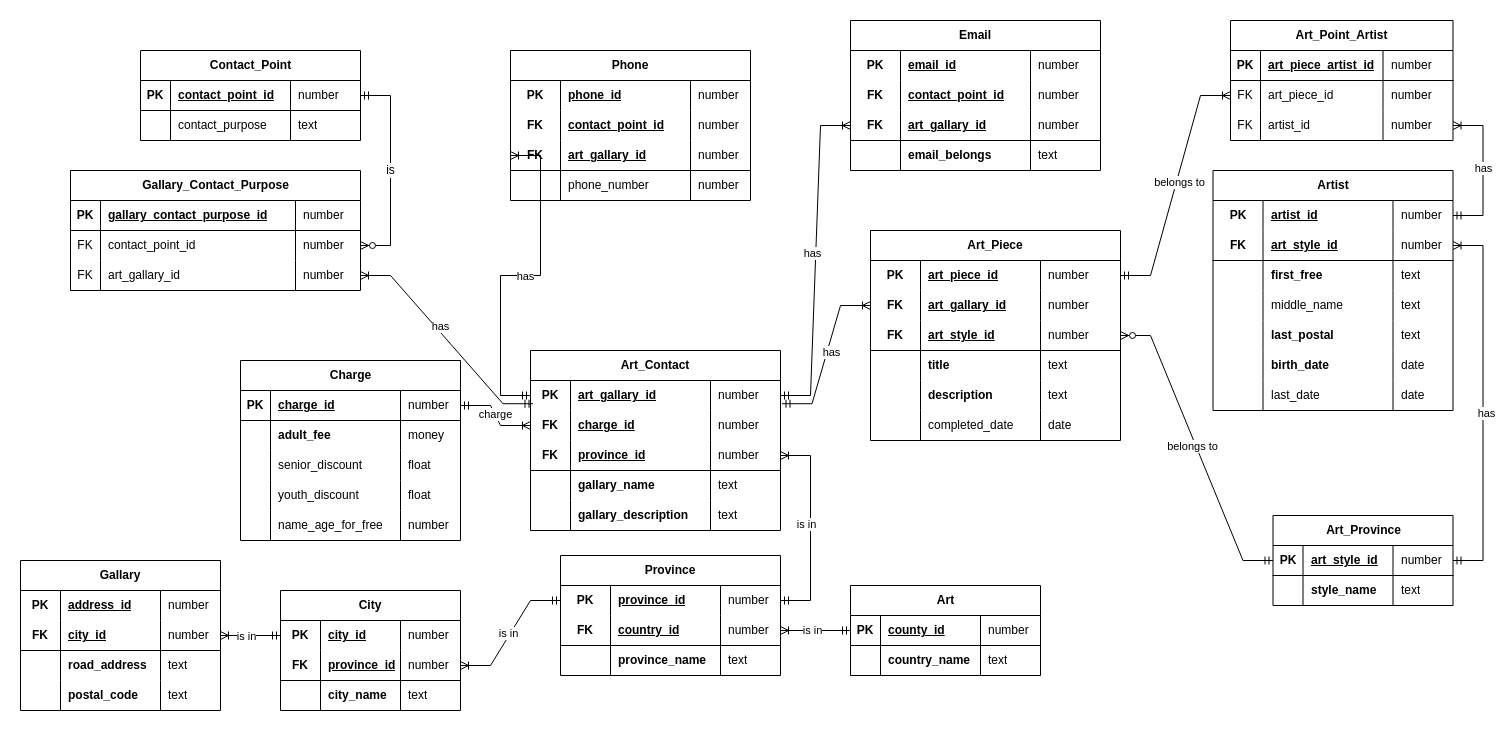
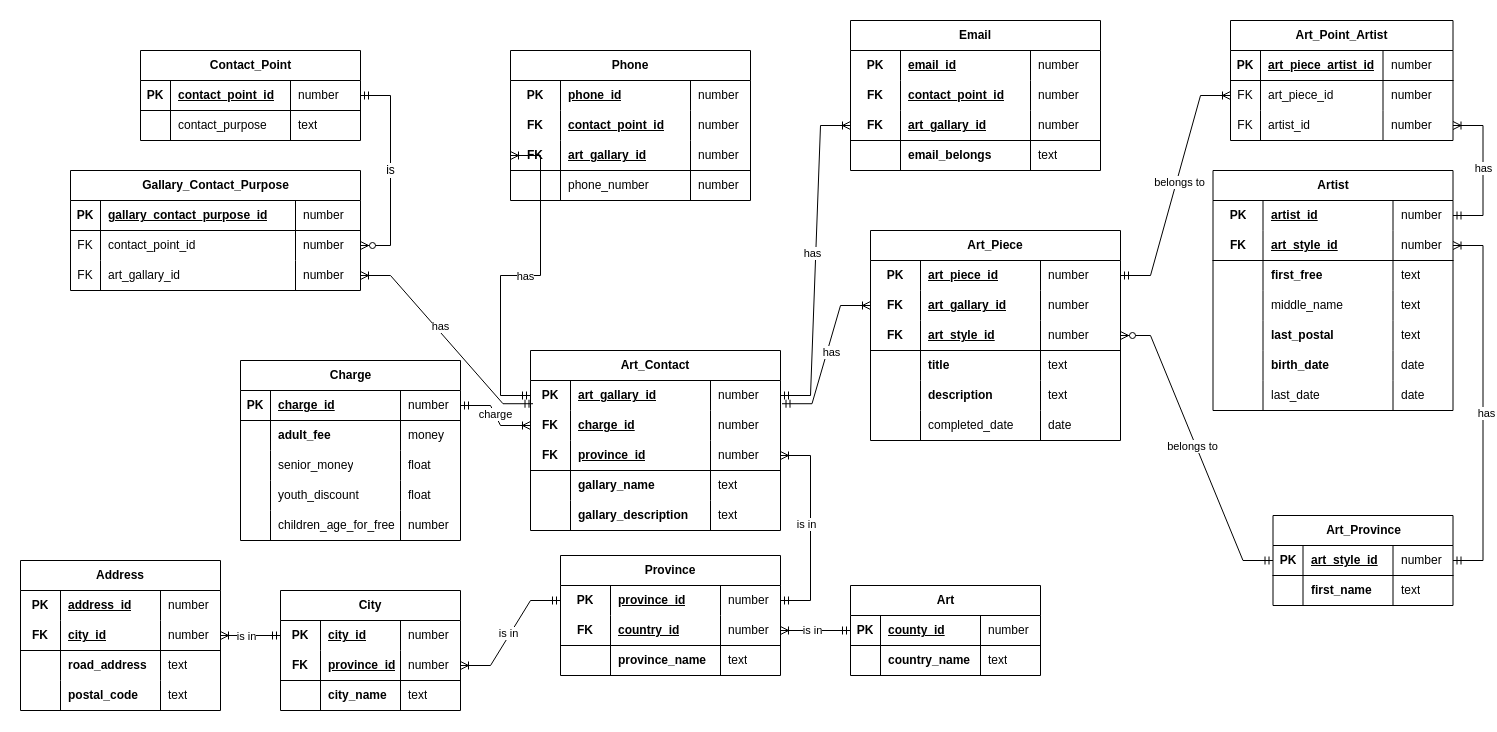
- <mxCell id="13" value="senior_discount" style="shape=partialRectangle;connectable=0;fillColor=none;top=0;left=0;bottom=0;right=0;align=left;spacingLeft=6;overflow=hidden;whiteSpace=wrap;html=1;" parent="11" vertex="1"><mxGeometry x="30" width="130" height="30" as="geometry"><mxRectangle width="130" height="30" as="alternateBounds" /></mxGeometry></mxCell>
+ <mxCell id="13" value="senior_money" style="shape=partialRectangle;connectable=0;fillColor=none;top=0;left=0;bottom=0;right=0;align=left;spacingLeft=6;overflow=hidden;whiteSpace=wrap;html=1;" parent="11" vertex="1"><mxGeometry x="30" width="130" height="30" as="geometry"><mxRectangle width="130" height="30" as="alternateBounds" /></mxGeometry></mxCell>
- <mxCell id="21" value="name_age_for_free" style="shape=partialRectangle;connectable=0;fillColor=none;top=0;left=0;bottom=0;right=0;align=left;spacingLeft=6;overflow=hidden;whiteSpace=wrap;html=1;" vertex="1" parent="19"><mxGeometry x="30" width="130" height="30" as="geometry"><mxRectangle width="130" height="30" as="alternateBounds" /></mxGeometry></mxCell>
+ <mxCell id="21" value="children_age_for_free" style="shape=partialRectangle;connectable=0;fillColor=none;top=0;left=0;bottom=0;right=0;align=left;spacingLeft=6;overflow=hidden;whiteSpace=wrap;html=1;" vertex="1" parent="19"><mxGeometry x="30" width="130" height="30" as="geometry"><mxRectangle width="130" height="30" as="alternateBounds" /></mxGeometry></mxCell>
- <mxCell id="228" value="Gallary" style="shape=table;startSize=30;container=1;collapsible=1;childLayout=tableLayout;fixedRows=1;rowLines=0;fontStyle=1;align=center;resizeLast=1;html=1;whiteSpace=wrap;" vertex="1" parent="1"><mxGeometry x="20" y="560" width="200" height="150" as="geometry" /></mxCell>
+ <mxCell id="228" value="Address" style="shape=table;startSize=30;container=1;collapsible=1;childLayout=tableLayout;fixedRows=1;rowLines=0;fontStyle=1;align=center;resizeLast=1;html=1;whiteSpace=wrap;" vertex="1" parent="1"><mxGeometry x="20" y="560" width="200" height="150" as="geometry" /></mxCell>
- <mxCell id="30" value="style_name" style="shape=partialRectangle;connectable=0;fillColor=none;top=0;left=0;bottom=0;right=0;align=left;spacingLeft=6;overflow=hidden;whiteSpace=wrap;html=1;fontStyle=1" parent="28" vertex="1"><mxGeometry x="30" width="90.0" height="30" as="geometry"><mxRectangle width="90.0" height="30" as="alternateBounds" /></mxGeometry></mxCell>
+ <mxCell id="30" value="first_name" style="shape=partialRectangle;connectable=0;fillColor=none;top=0;left=0;bottom=0;right=0;align=left;spacingLeft=6;overflow=hidden;whiteSpace=wrap;html=1;fontStyle=1" parent="28" vertex="1"><mxGeometry x="30" width="90.0" height="30" as="geometry"><mxRectangle width="90.0" height="30" as="alternateBounds" /></mxGeometry></mxCell>
